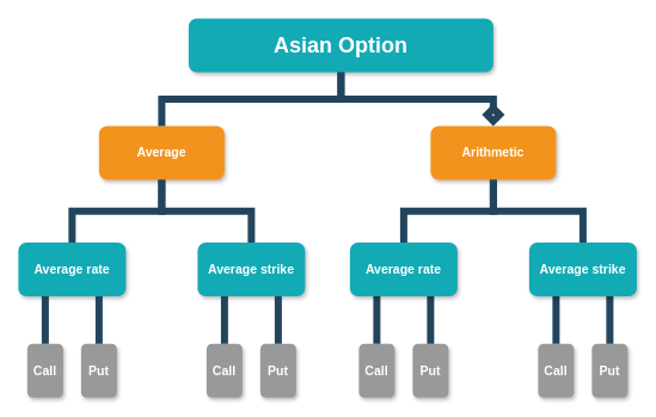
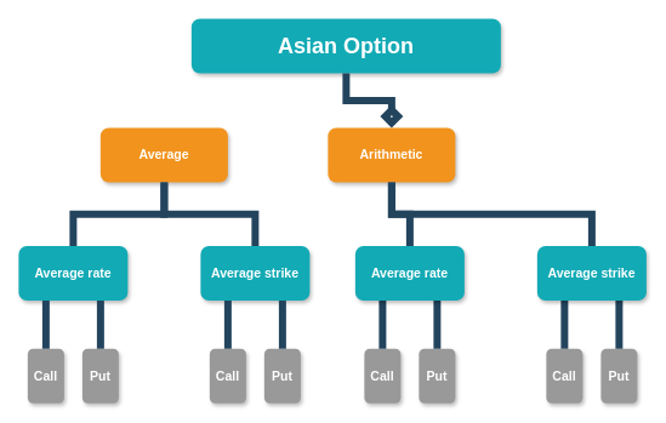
- <mxCell id="13" value="" style="edgeStyle=elbowEdgeStyle;elbow=vertical;rounded=0;fontColor=#000000;endArrow=none;endFill=0;strokeWidth=8;strokeColor=#23445D;" parent="1" source="2" target="3" edge="1"><mxGeometry width="100" height="100" relative="1" as="geometry"><mxPoint x="-230" y="130" as="sourcePoint" /><mxPoint x="-130" y="30" as="targetPoint" /></mxGeometry></mxCell>
- <mxCell id="4" value="Arithmetic" style="whiteSpace=wrap;rounded=1;fillColor=#F2931E;strokeColor=none;shadow=1;fontColor=#FFFFFF;fontStyle=1;fontSize=14" parent="1" vertex="1"><mxGeometry x="480" y="140" width="140" height="60" as="geometry" /></mxCell>
+ <mxCell id="4" value="Arithmetic" style="whiteSpace=wrap;rounded=1;fillColor=#F2931E;strokeColor=none;shadow=1;fontColor=#FFFFFF;fontStyle=1;fontSize=14" parent="1" vertex="1"><mxGeometry x="360" y="140" width="140" height="60" as="geometry" /></mxCell>
